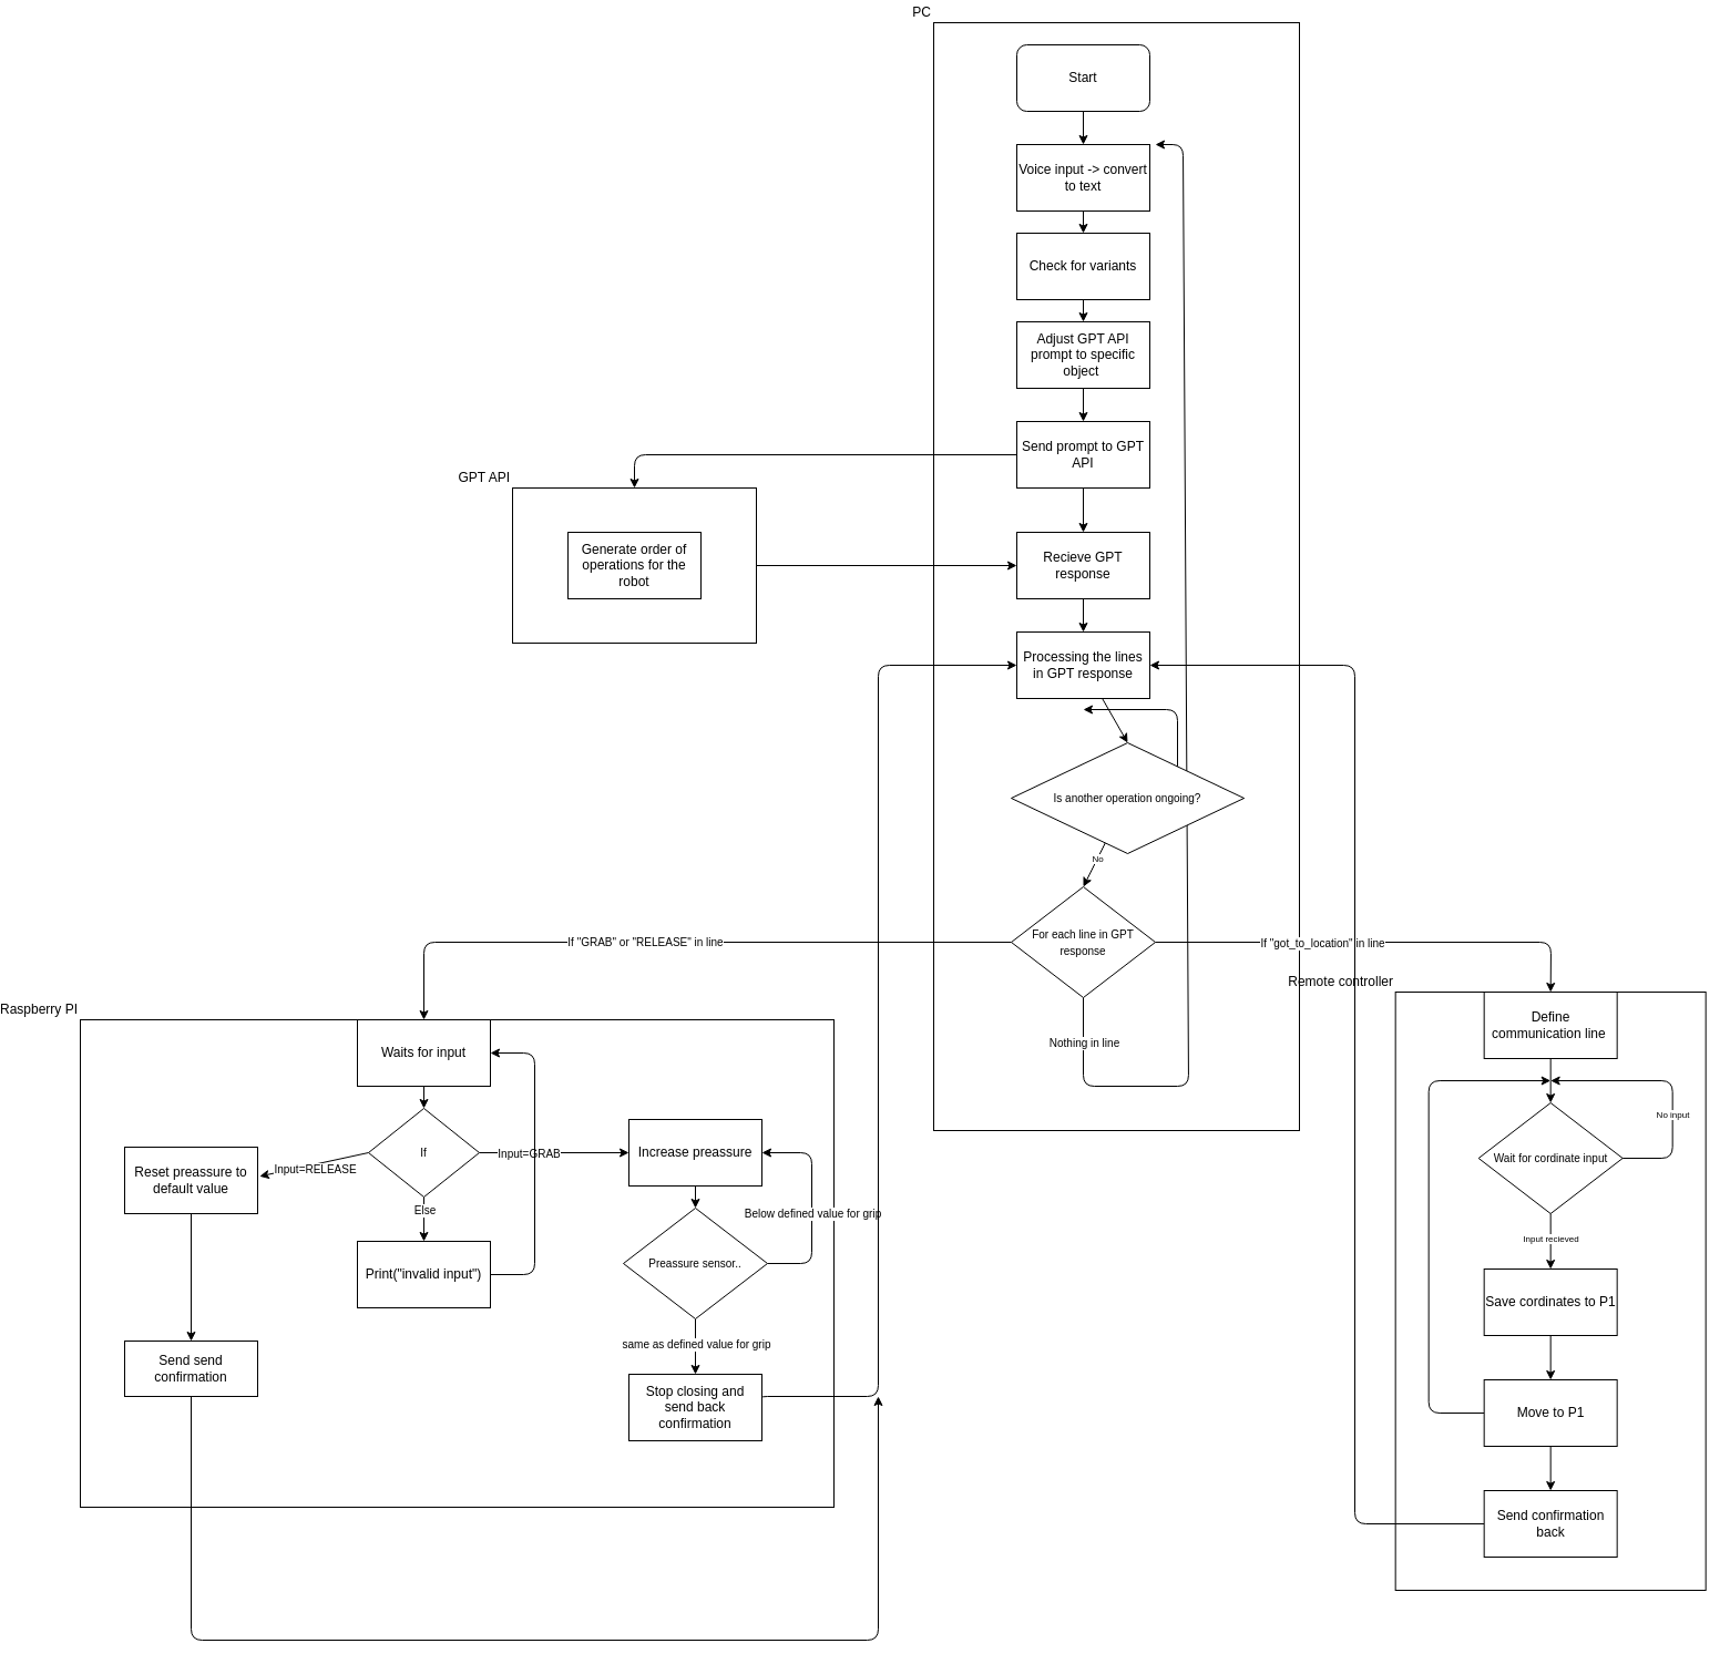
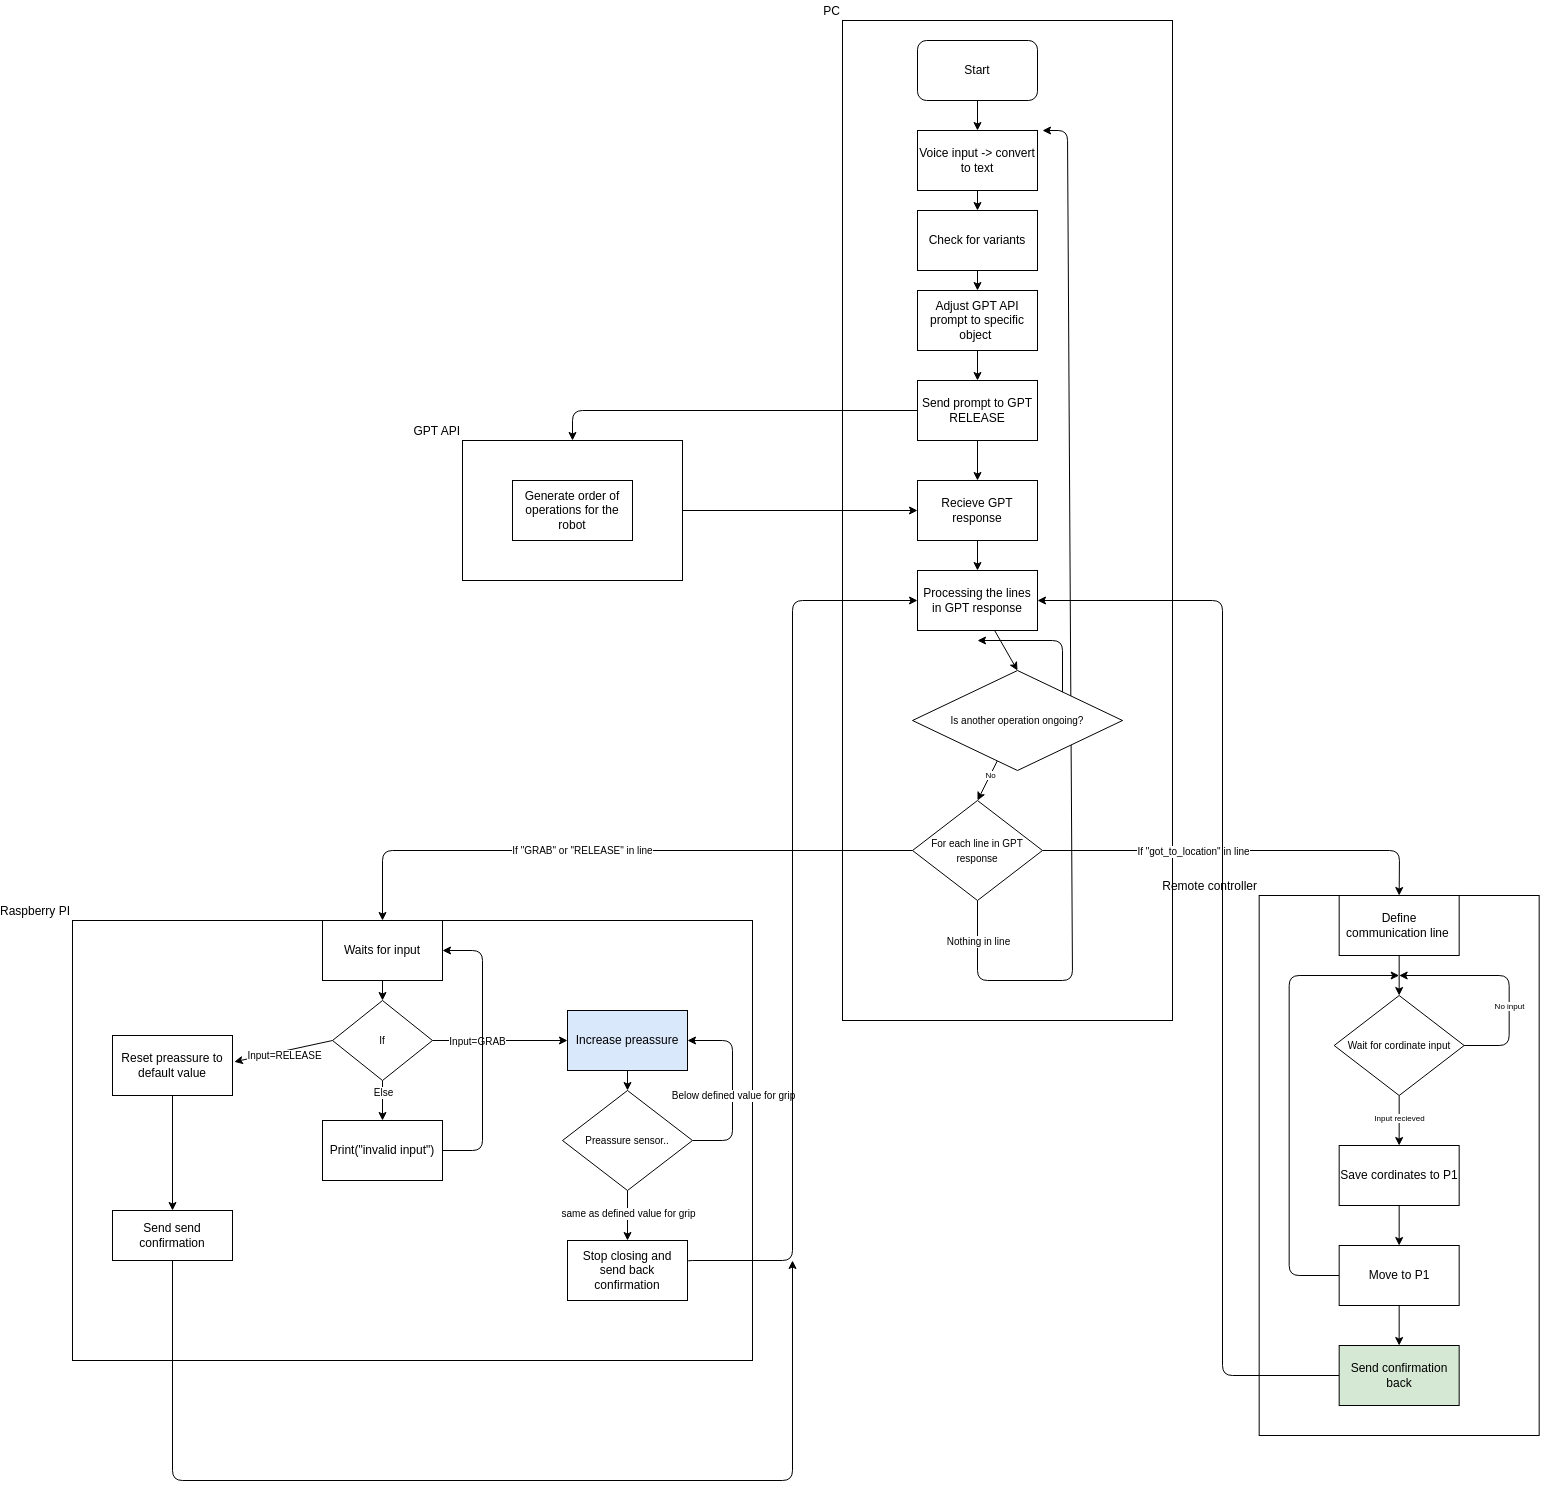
- <mxCell id="13" value="Send prompt to GPT API" style="rounded=0;whiteSpace=wrap;html=1;" vertex="1" parent="1"><mxGeometry x="865" y="380" width="120" height="60" as="geometry" /></mxCell>
+ <mxCell id="13" value="Send prompt to GPT RELEASE" style="rounded=0;whiteSpace=wrap;html=1;" vertex="1" parent="1"><mxGeometry x="865" y="380" width="120" height="60" as="geometry" /></mxCell>
- <mxCell id="42" value="Increase preassure" style="rounded=0;whiteSpace=wrap;html=1;" vertex="1" parent="1"><mxGeometry x="515" y="1010" width="120" height="60" as="geometry" /></mxCell>
+ <mxCell id="42" value="Increase preassure" style="rounded=0;whiteSpace=wrap;html=1;fillColor=#dae8fc;" vertex="1" parent="1"><mxGeometry x="515" y="1010" width="120" height="60" as="geometry" /></mxCell>
- <mxCell id="72" value="Send confirmation back" style="rounded=0;whiteSpace=wrap;html=1;" vertex="1" parent="1"><mxGeometry x="1286.67" y="1345" width="120" height="60" as="geometry" /></mxCell>
+ <mxCell id="72" value="Send confirmation back" style="rounded=0;whiteSpace=wrap;html=1;fillColor=#d5e8d4;" vertex="1" parent="1"><mxGeometry x="1286.67" y="1345" width="120" height="60" as="geometry" /></mxCell>
